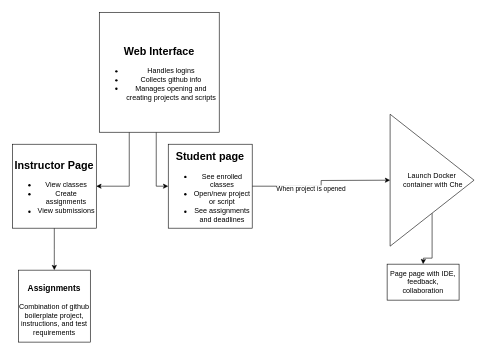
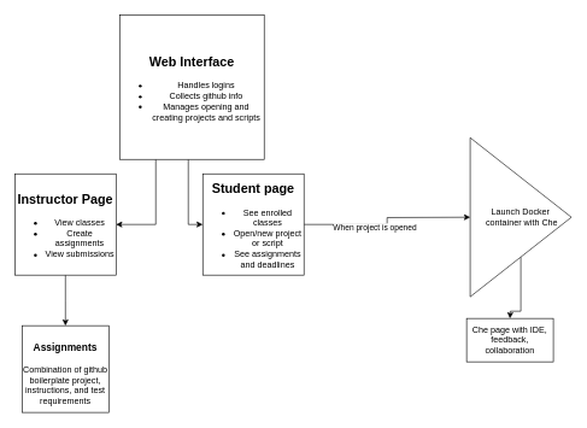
- <mxCell id="7" value="Page page with IDE, feedback, collaboration" style="whiteSpace=wrap;html=1;" vertex="1" parent="1"><mxGeometry x="645" y="440" width="120" height="60" as="geometry" /></mxCell>
+ <mxCell id="7" value="Che page with IDE, feedback, collaboration" style="whiteSpace=wrap;html=1;" vertex="1" parent="1"><mxGeometry x="645" y="440" width="120" height="60" as="geometry" /></mxCell>
